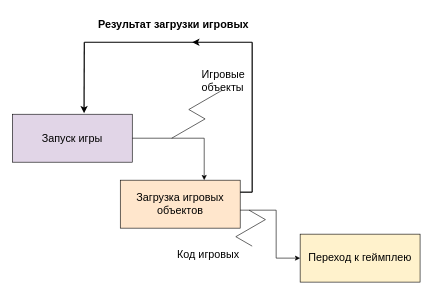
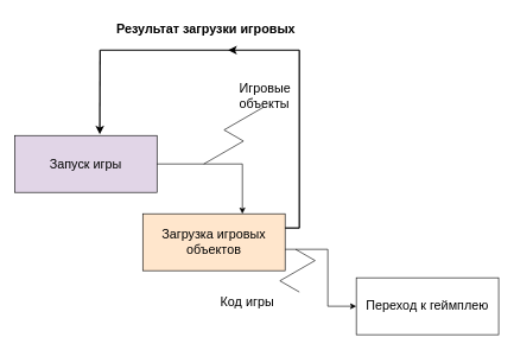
- <mxCell id="18" value="Код игровых" style="text;html=1;strokeColor=none;fillColor=none;align=center;verticalAlign=middle;whiteSpace=wrap;rounded=0;fontSize=18;" vertex="1" parent="1"><mxGeometry x="230" y="410" width="234" height="30" as="geometry" /></mxCell>
+ <mxCell id="18" value="Код игры" style="text;html=1;strokeColor=none;fillColor=none;align=center;verticalAlign=middle;whiteSpace=wrap;rounded=0;fontSize=18;" vertex="1" parent="1"><mxGeometry x="230" y="410" width="234" height="30" as="geometry" /></mxCell>
- <mxCell id="16" value="Переход к геймплею" style="rounded=0;whiteSpace=wrap;html=1;fontSize=18;fillColor=#fff2cc;" vertex="1" parent="1"><mxGeometry x="500" y="390" width="200" height="80" as="geometry" /></mxCell>
+ <mxCell id="16" value="Переход к геймплею" style="rounded=0;whiteSpace=wrap;html=1;fontSize=18;" vertex="1" parent="1"><mxGeometry x="500" y="390" width="200" height="80" as="geometry" /></mxCell>
